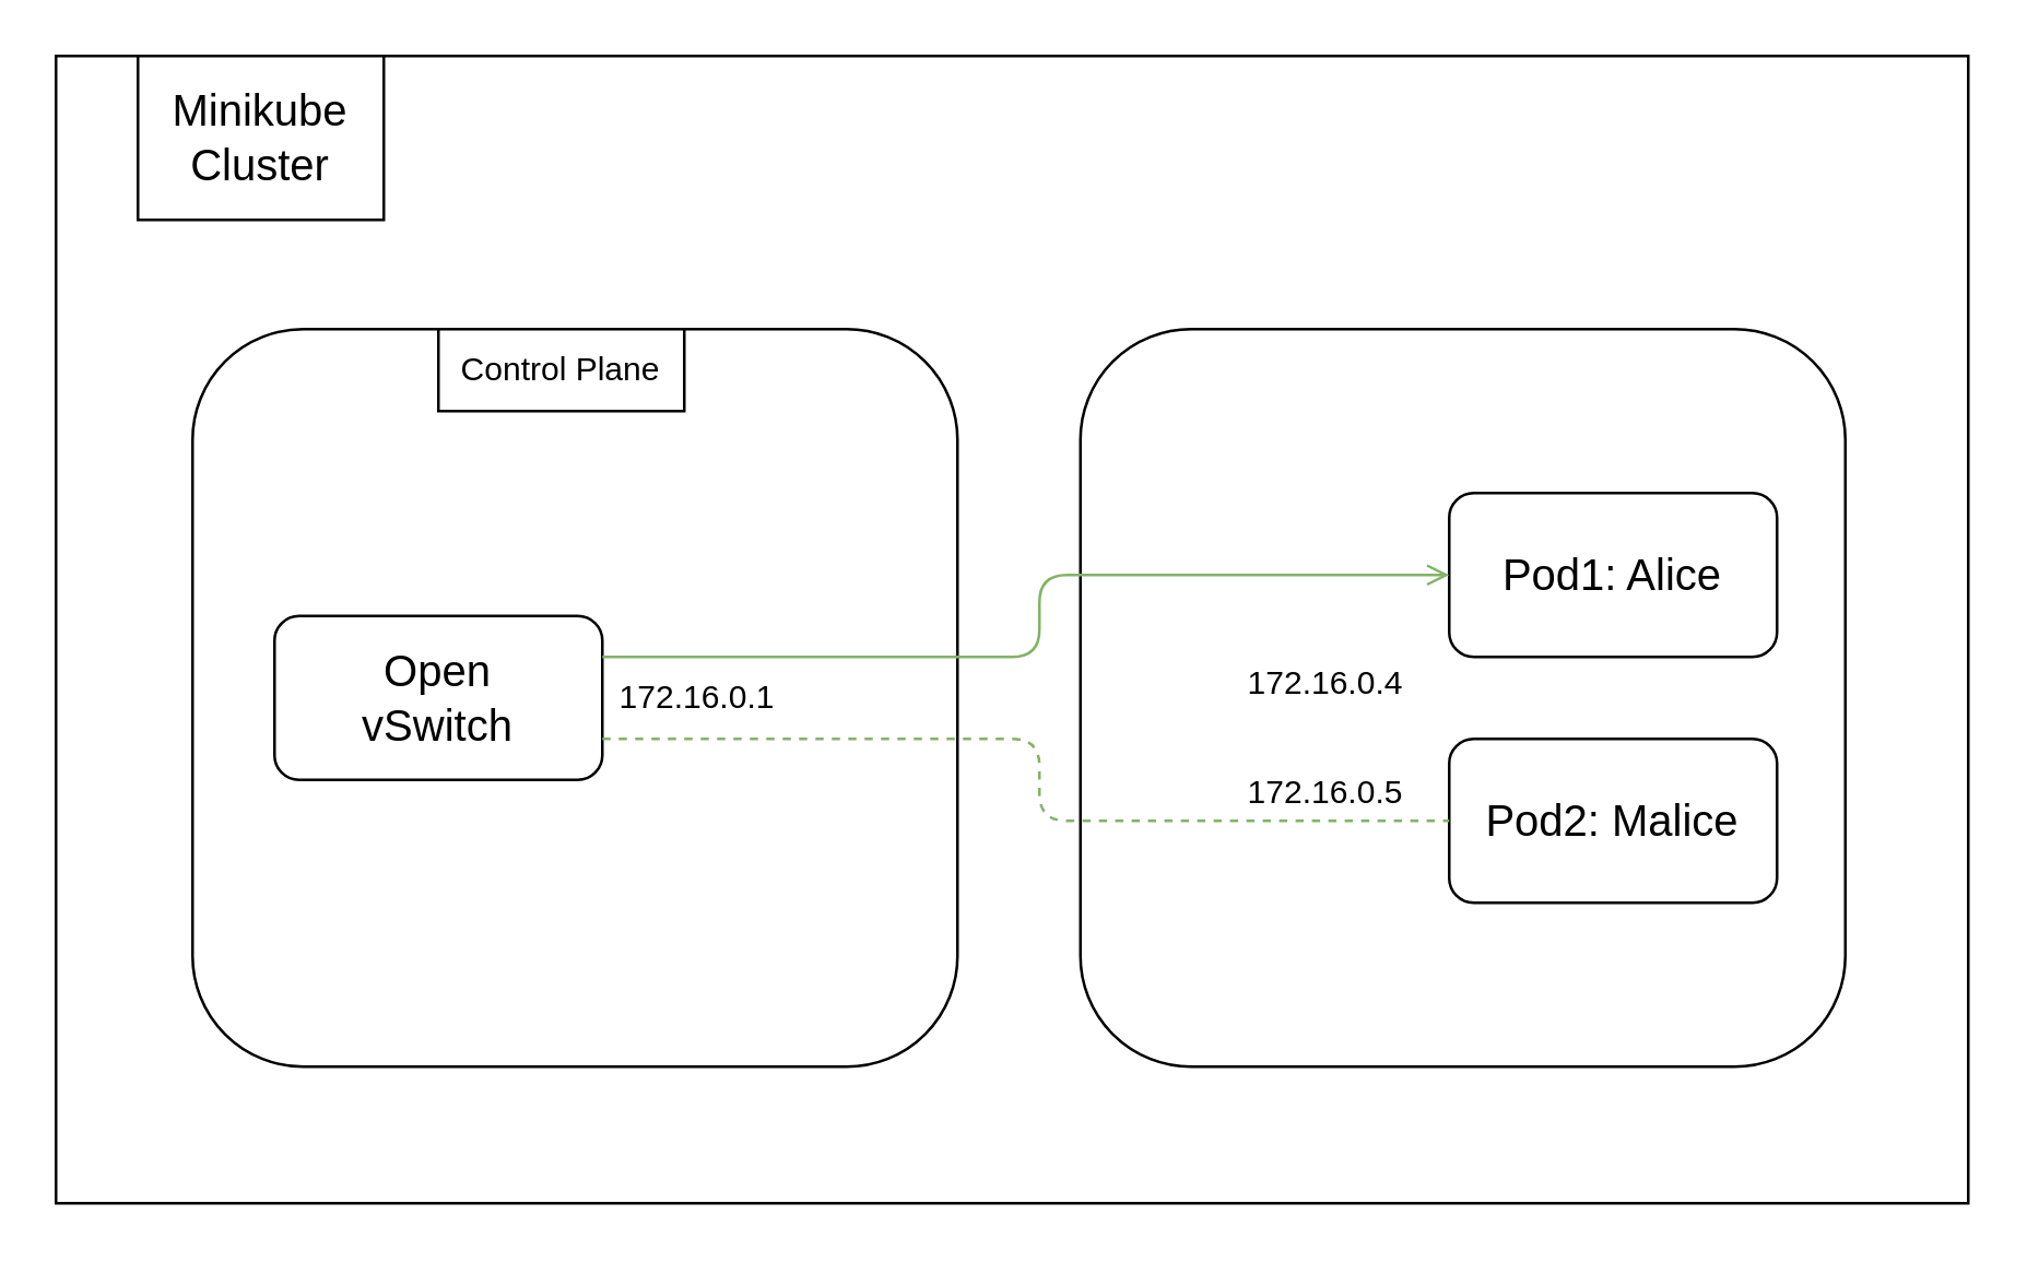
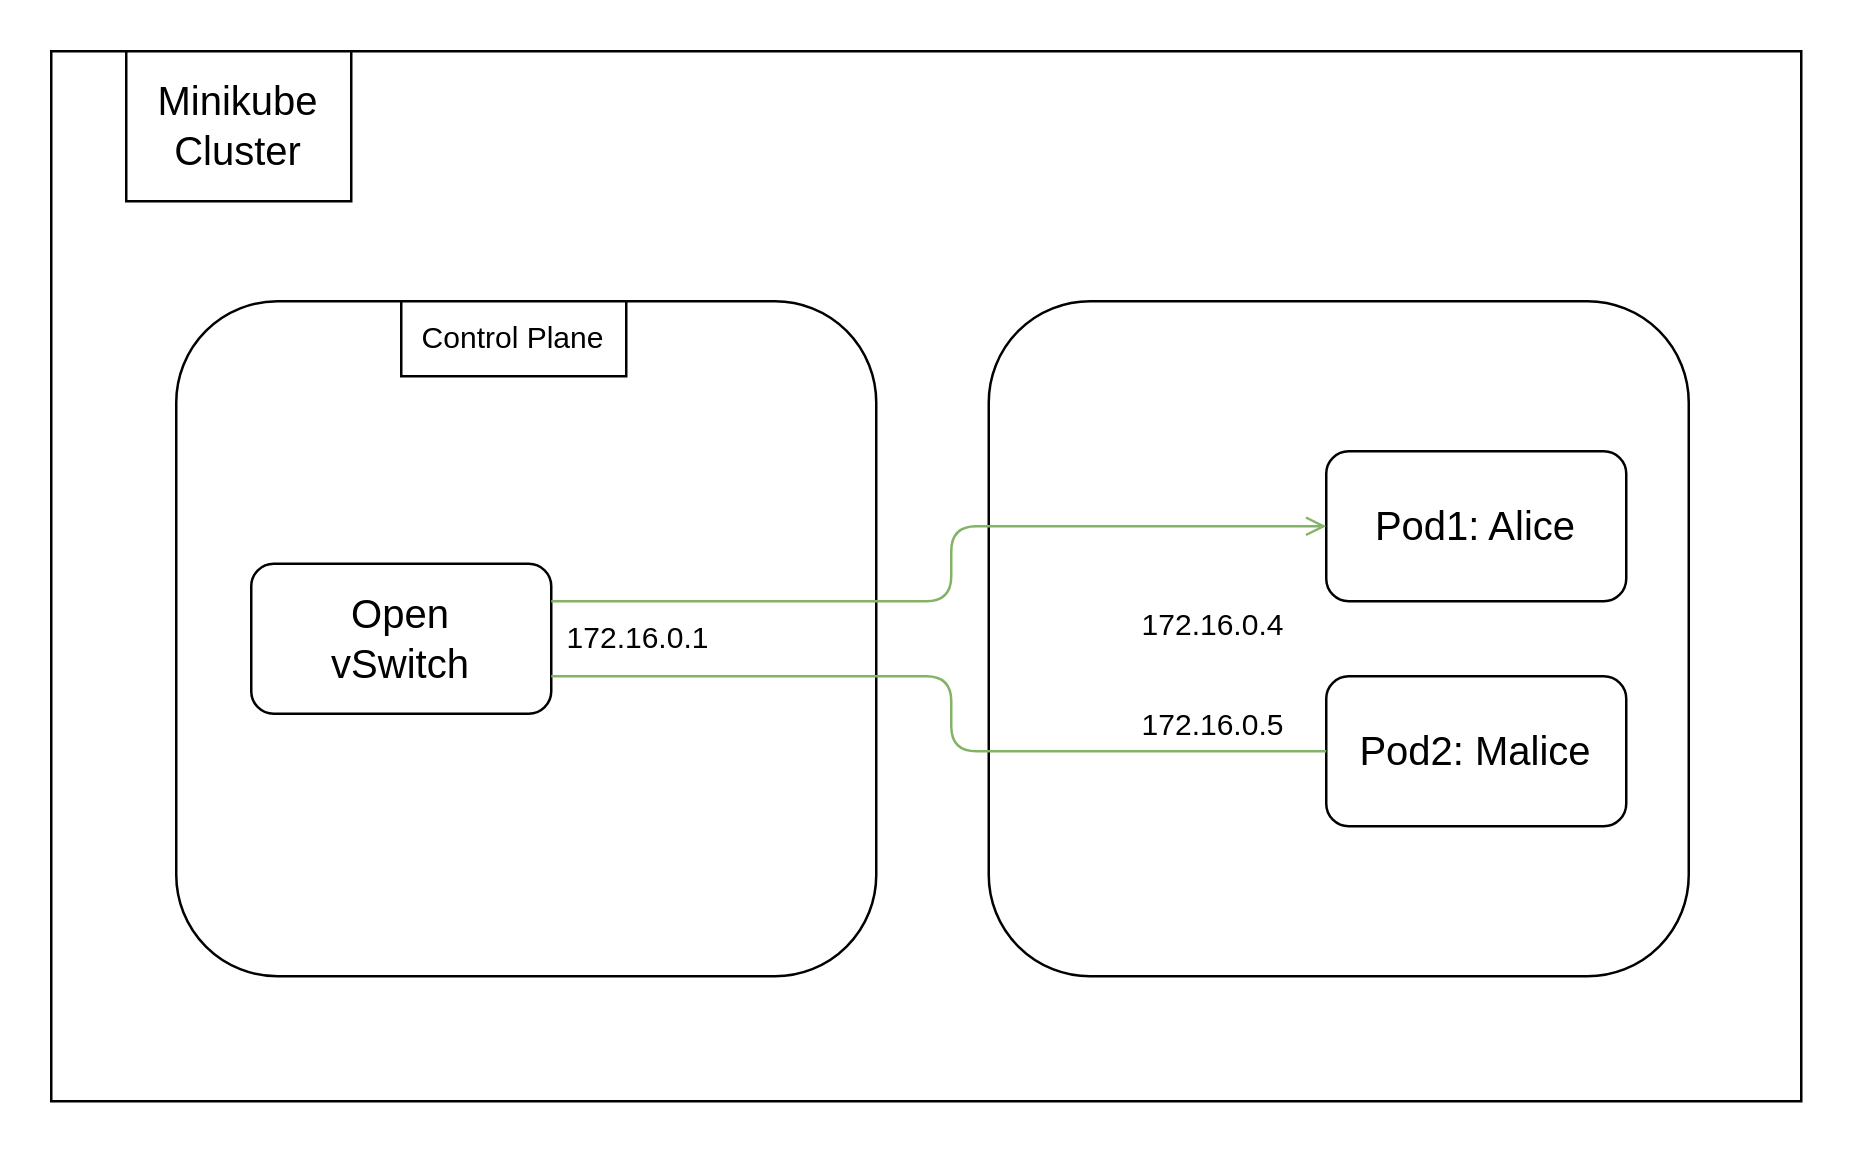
- <mxCell id="11" value="" style="endArrow=none;html=1;exitX=1;exitY=0.75;exitDx=0;exitDy=0;entryX=0;entryY=0.5;entryDx=0;entryDy=0;fillColor=#d5e8d4;strokeColor=#82b366;dashed=1;" parent="1" source="6" target="9" edge="1"><mxGeometry width="50" height="50" relative="1" as="geometry"><mxPoint x="890" y="410" as="sourcePoint" /><mxPoint x="940" y="360" as="targetPoint" /><Array as="points"><mxPoint x="380" y="270" /><mxPoint x="380" y="300" /></Array></mxGeometry></mxCell>
+ <mxCell id="11" value="" style="endArrow=none;html=1;exitX=1;exitY=0.75;exitDx=0;exitDy=0;entryX=0;entryY=0.5;entryDx=0;entryDy=0;fillColor=#d5e8d4;strokeColor=#82b366;" parent="1" source="6" target="9" edge="1"><mxGeometry width="50" height="50" relative="1" as="geometry"><mxPoint x="890" y="410" as="sourcePoint" /><mxPoint x="940" y="360" as="targetPoint" /><Array as="points"><mxPoint x="380" y="270" /><mxPoint x="380" y="300" /></Array></mxGeometry></mxCell>
